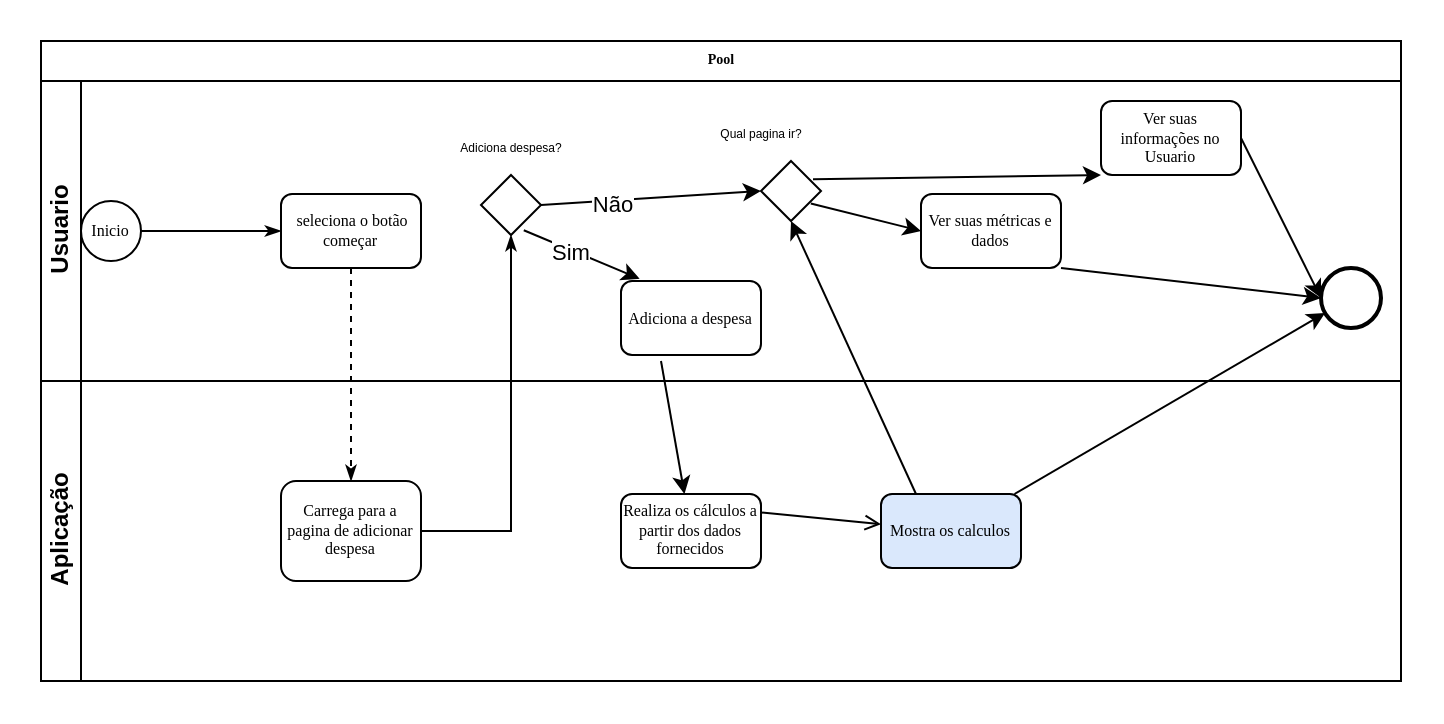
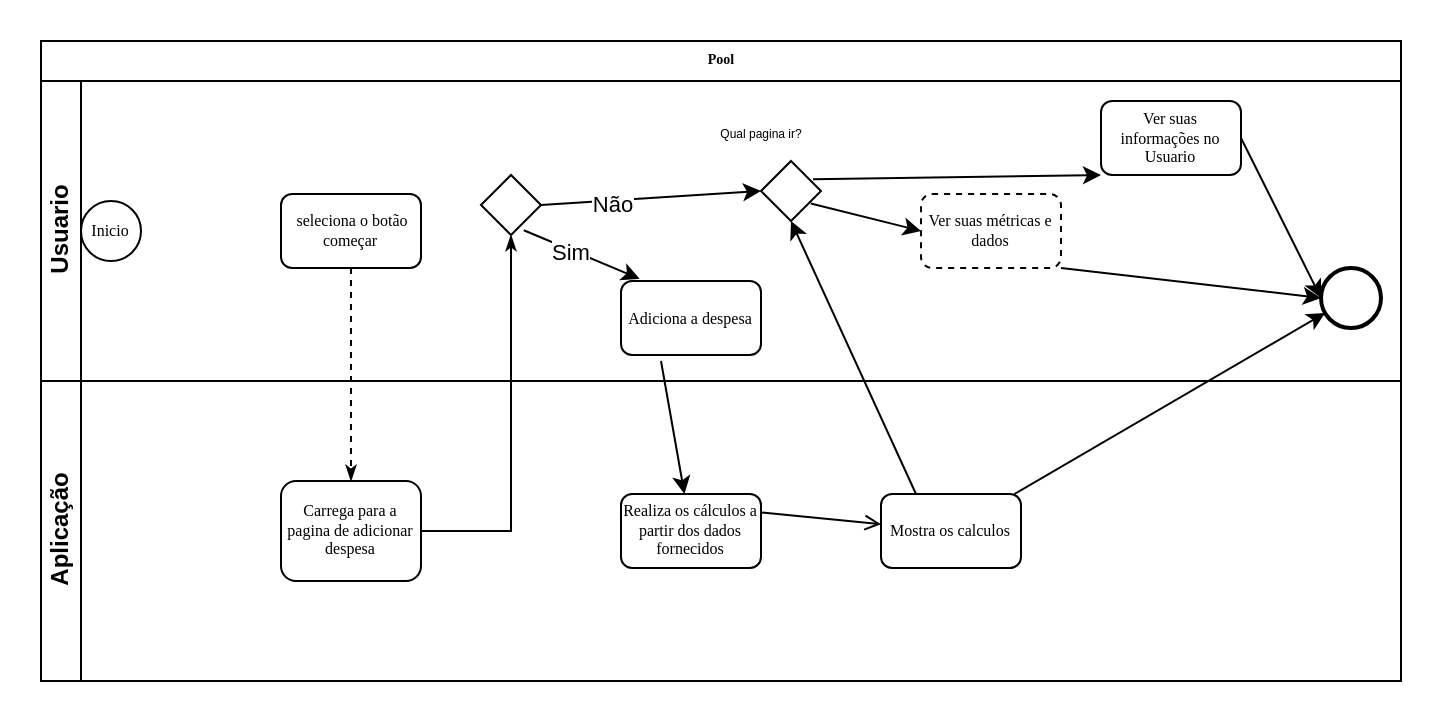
- <mxCell id="10" value="&lt;font style=&quot;font-size: 6px;&quot;&gt;Adiciona despesa?&lt;/font&gt;" style="text;html=1;align=center;verticalAlign=middle;resizable=0;points=[];autosize=1;strokeColor=none;fillColor=none;" vertex="1" parent="3"><mxGeometry x="200" y="17" width="70" height="30" as="geometry" /></mxCell>
- <mxCell id="4" style="edgeStyle=orthogonalEdgeStyle;rounded=0;html=1;labelBackgroundColor=none;startArrow=none;startFill=0;startSize=5;endArrow=classicThin;endFill=1;endSize=5;jettySize=auto;orthogonalLoop=1;strokeWidth=1;fontFamily=Verdana;fontSize=8" parent="3" source="5" target="6" edge="1"><mxGeometry relative="1" as="geometry" /></mxCell>
- <mxCell id="15" value="Ver suas métricas e dados" style="rounded=1;whiteSpace=wrap;html=1;shadow=0;labelBackgroundColor=none;strokeWidth=1;fontFamily=Verdana;fontSize=8;align=center;" vertex="1" parent="3"><mxGeometry x="440" y="56.5" width="70" height="37" as="geometry" /></mxCell>
+ <mxCell id="15" value="Ver suas métricas e dados" style="rounded=1;whiteSpace=wrap;html=1;shadow=0;labelBackgroundColor=none;strokeWidth=1;fontFamily=Verdana;fontSize=8;align=center;dashed=1;" vertex="1" parent="3"><mxGeometry x="440" y="56.5" width="70" height="37" as="geometry" /></mxCell>
- <mxCell id="26" value="Mostra os calculos" style="rounded=1;whiteSpace=wrap;html=1;shadow=0;labelBackgroundColor=none;strokeWidth=1;fontFamily=Verdana;fontSize=8;align=center;fillColor=#dae8fc;" vertex="1" parent="23"><mxGeometry x="420" y="56.5" width="70" height="37" as="geometry" /></mxCell>
+ <mxCell id="26" value="Mostra os calculos" style="rounded=1;whiteSpace=wrap;html=1;shadow=0;labelBackgroundColor=none;strokeWidth=1;fontFamily=Verdana;fontSize=8;align=center;" vertex="1" parent="23"><mxGeometry x="420" y="56.5" width="70" height="37" as="geometry" /></mxCell>
